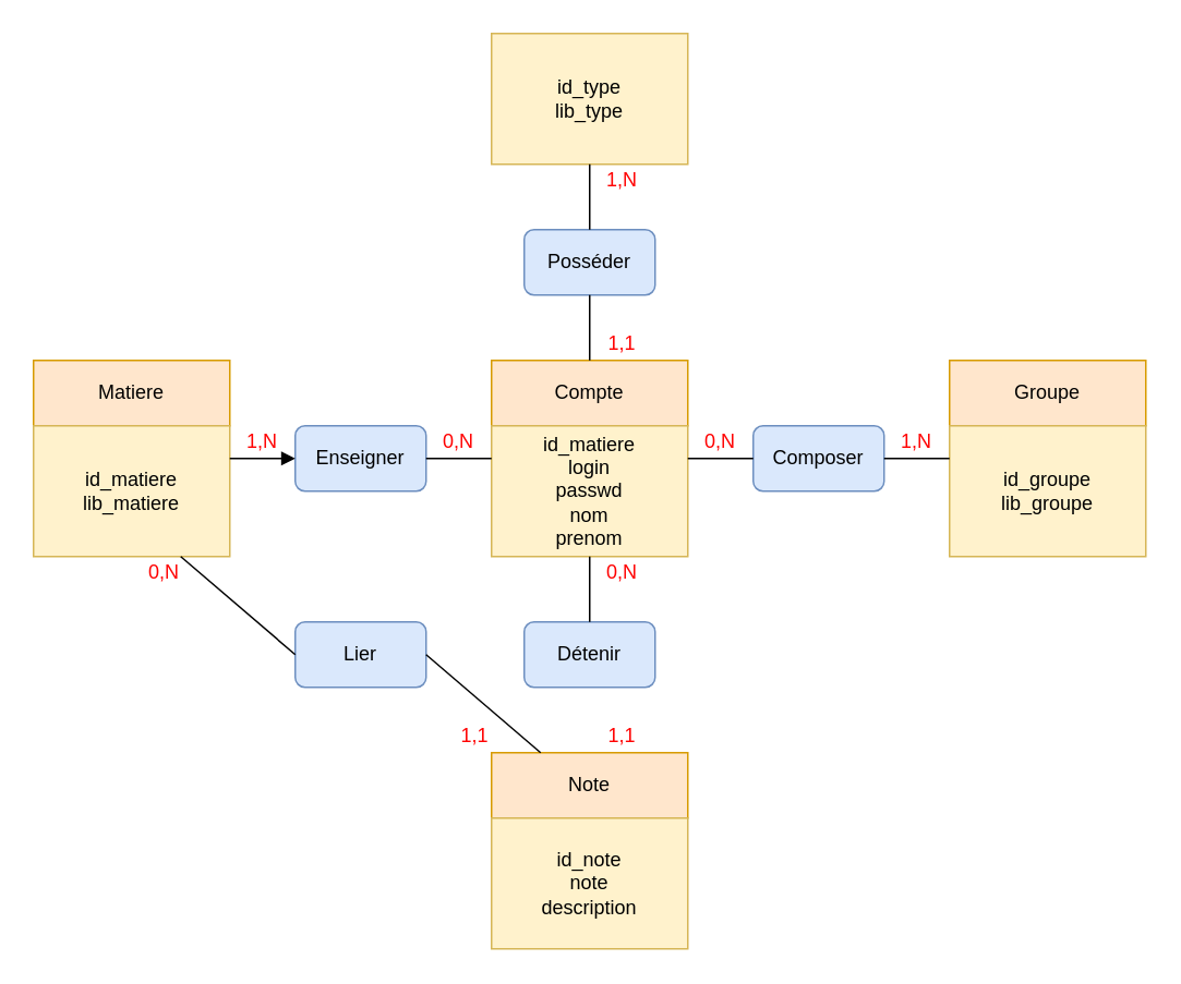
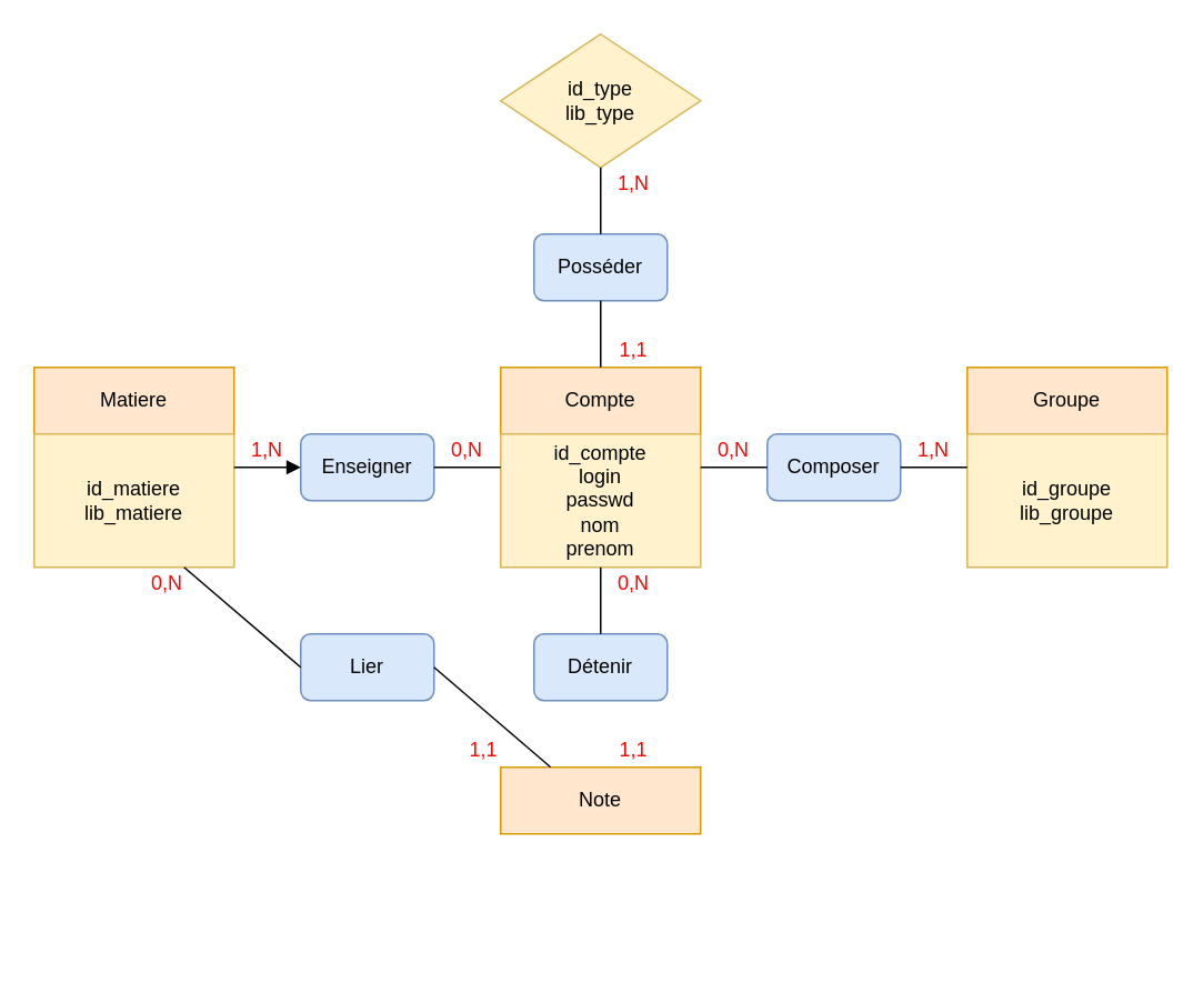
- <mxCell id="8" value="id_type&lt;br&gt;lib_type" style="rounded=0;whiteSpace=wrap;html=1;fillColor=#fff2cc;strokeColor=#d6b656;" vertex="1" parent="1"><mxGeometry x="300" y="20" width="120" height="80" as="geometry" /></mxCell>
+ <mxCell id="8" value="id_type&lt;br&gt;lib_type" style="rhombus;whiteSpace=wrap;html=1;fillColor=#fff2cc;strokeColor=#d6b656;" vertex="1" parent="1"><mxGeometry x="300" y="20" width="120" height="80" as="geometry" /></mxCell>
- <mxCell id="3" value="id_matiere&lt;br&gt;login&lt;br&gt;passwd&lt;br&gt;nom&lt;br&gt;prenom" style="rounded=0;whiteSpace=wrap;html=1;fillColor=#fff2cc;strokeColor=#d6b656;" vertex="1" parent="1"><mxGeometry x="300" y="260" width="120" height="80" as="geometry" /></mxCell>
+ <mxCell id="3" value="id_compte&lt;br&gt;login&lt;br&gt;passwd&lt;br&gt;nom&lt;br&gt;prenom" style="rounded=0;whiteSpace=wrap;html=1;fillColor=#fff2cc;strokeColor=#d6b656;" vertex="1" parent="1"><mxGeometry x="300" y="260" width="120" height="80" as="geometry" /></mxCell>
- <mxCell id="10" value="id_note&lt;br&gt;note&lt;br&gt;description" style="rounded=0;whiteSpace=wrap;html=1;fillColor=#fff2cc;strokeColor=#d6b656;" vertex="1" parent="1"><mxGeometry x="300" y="500" width="120" height="80" as="geometry" /></mxCell>
